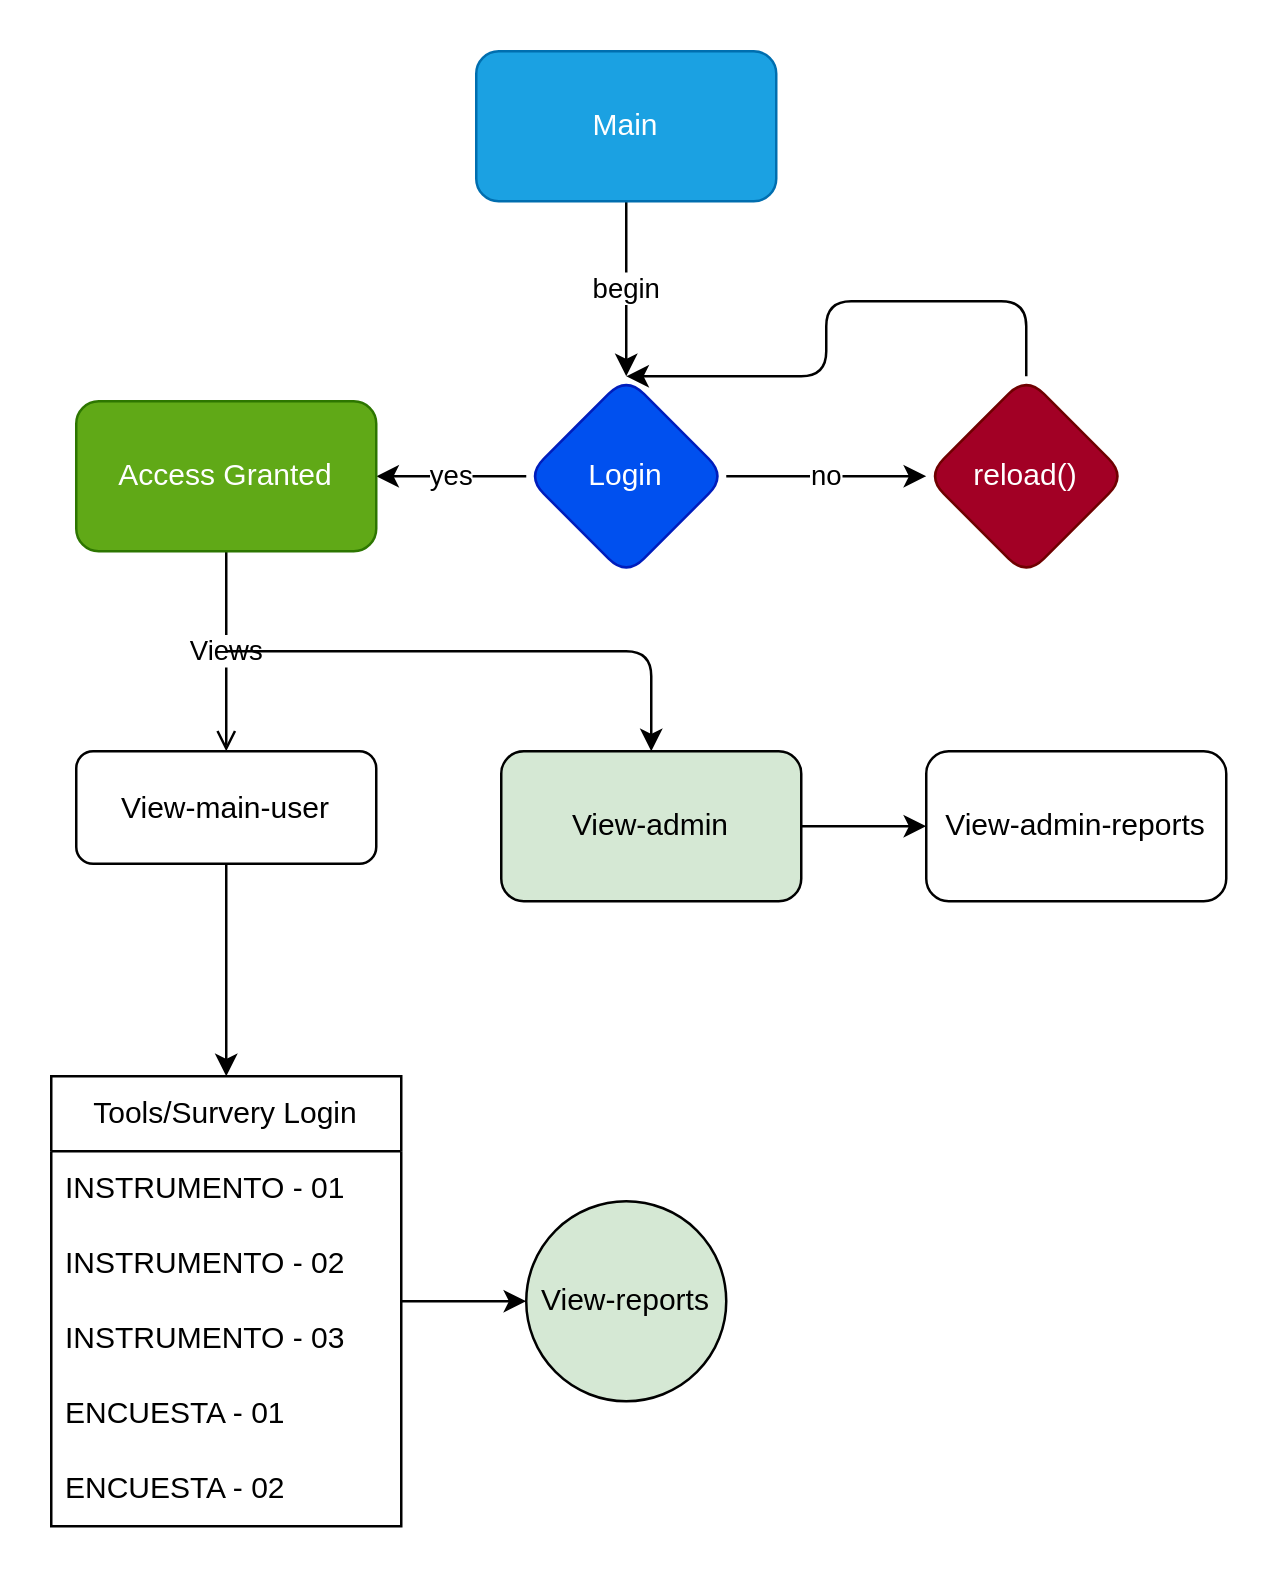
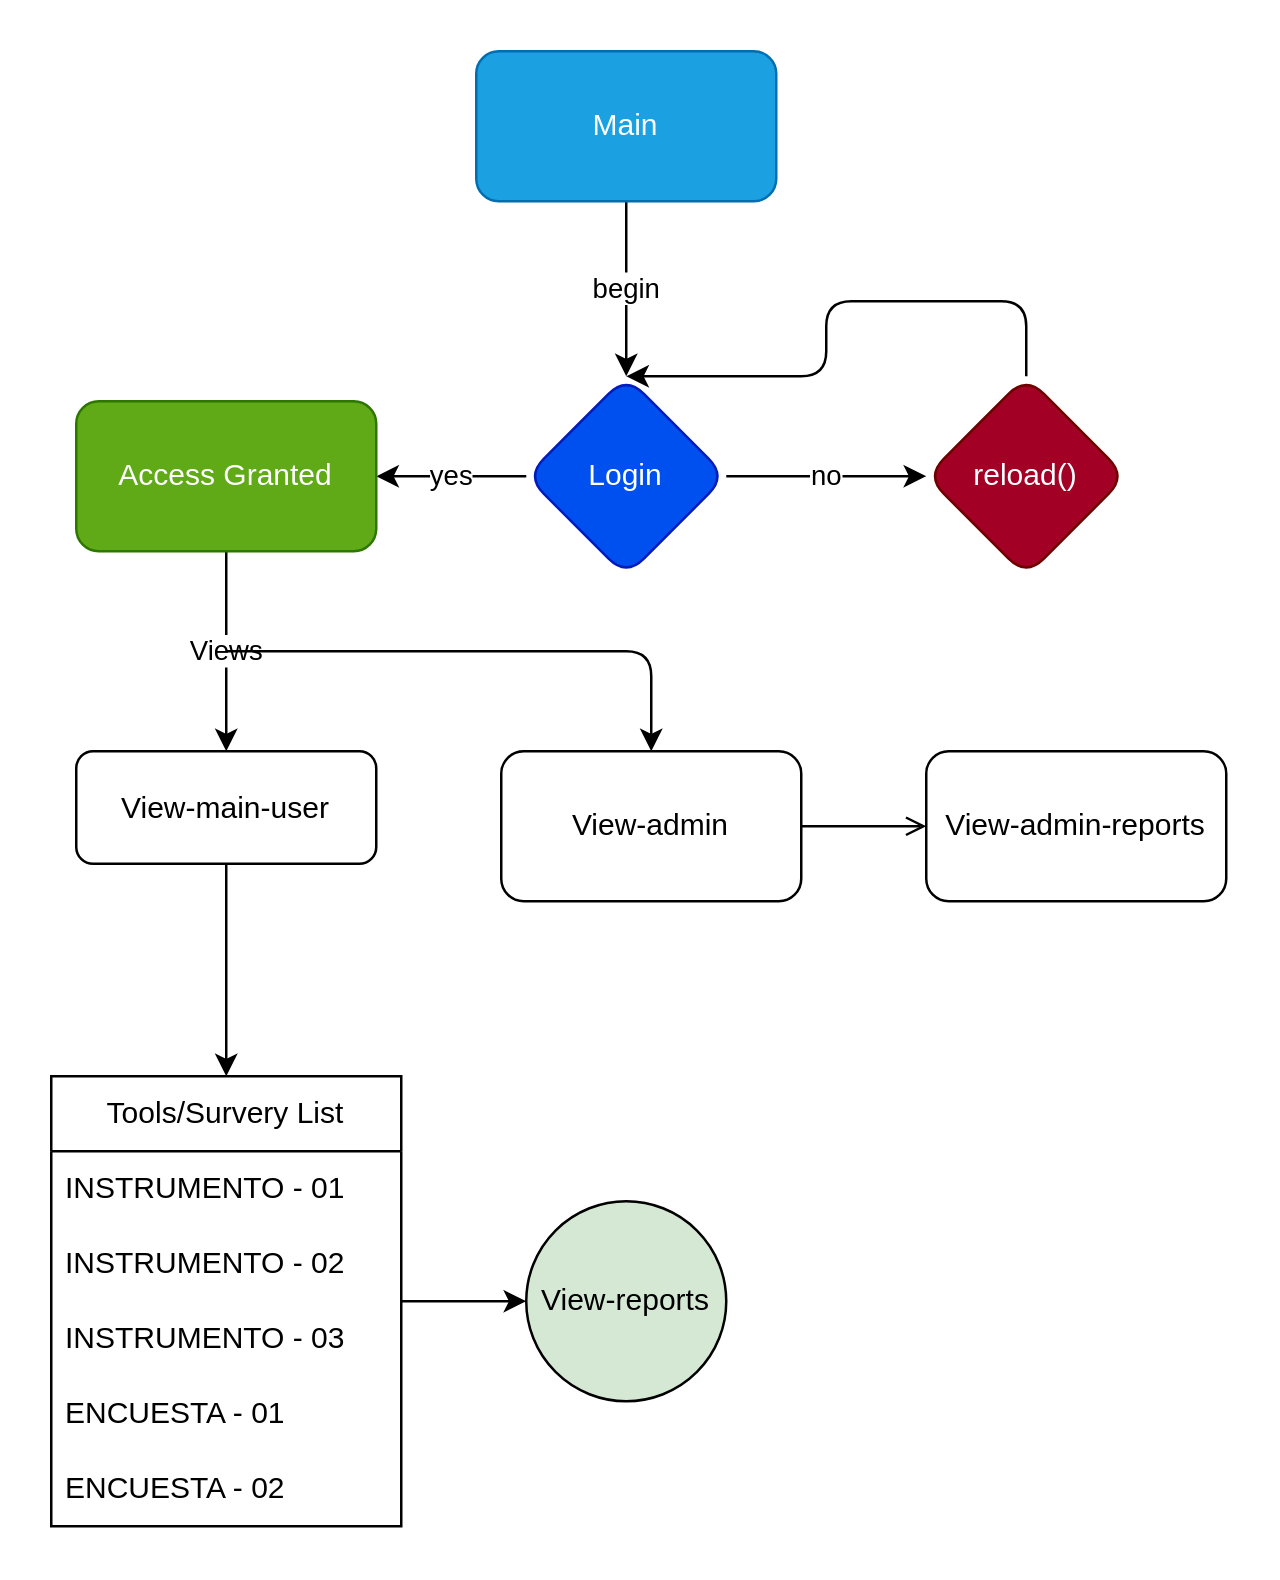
- <mxCell id="7" value="Views" style="edgeStyle=none;html=1;endArrow=open;" parent="1" source="8" target="10" edge="1"><mxGeometry relative="1" as="geometry" /></mxCell>
+ <mxCell id="7" value="Views" style="edgeStyle=none;html=1;" parent="1" source="8" target="10" edge="1"><mxGeometry relative="1" as="geometry" /></mxCell>
- <mxCell id="22" value="View-admin" style="rounded=1;whiteSpace=wrap;html=1;fillColor=#d5e8d4;" parent="1" vertex="1"><mxGeometry x="200" y="300" width="120" height="60" as="geometry" /></mxCell>
+ <mxCell id="22" value="View-admin" style="rounded=1;whiteSpace=wrap;html=1;" parent="1" vertex="1"><mxGeometry x="200" y="300" width="120" height="60" as="geometry" /></mxCell>
- <mxCell id="21" value="" style="edgeStyle=none;html=1;" parent="1" source="22" target="24" edge="1"><mxGeometry relative="1" as="geometry" /></mxCell>
+ <mxCell id="21" value="" style="edgeStyle=none;html=1;endArrow=open;" parent="1" source="22" target="24" edge="1"><mxGeometry relative="1" as="geometry" /></mxCell>
- <mxCell id="12" value="Tools/Survery Login" style="swimlane;fontStyle=0;childLayout=stackLayout;horizontal=1;startSize=30;horizontalStack=0;resizeParent=1;resizeParentMax=0;resizeLast=0;collapsible=1;marginBottom=0;whiteSpace=wrap;html=1;" parent="1" vertex="1"><mxGeometry x="20" y="430" width="140" height="180" as="geometry" /></mxCell>
+ <mxCell id="12" value="Tools/Survery List" style="swimlane;fontStyle=0;childLayout=stackLayout;horizontal=1;startSize=30;horizontalStack=0;resizeParent=1;resizeParentMax=0;resizeLast=0;collapsible=1;marginBottom=0;whiteSpace=wrap;html=1;" parent="1" vertex="1"><mxGeometry x="20" y="430" width="140" height="180" as="geometry" /></mxCell>
